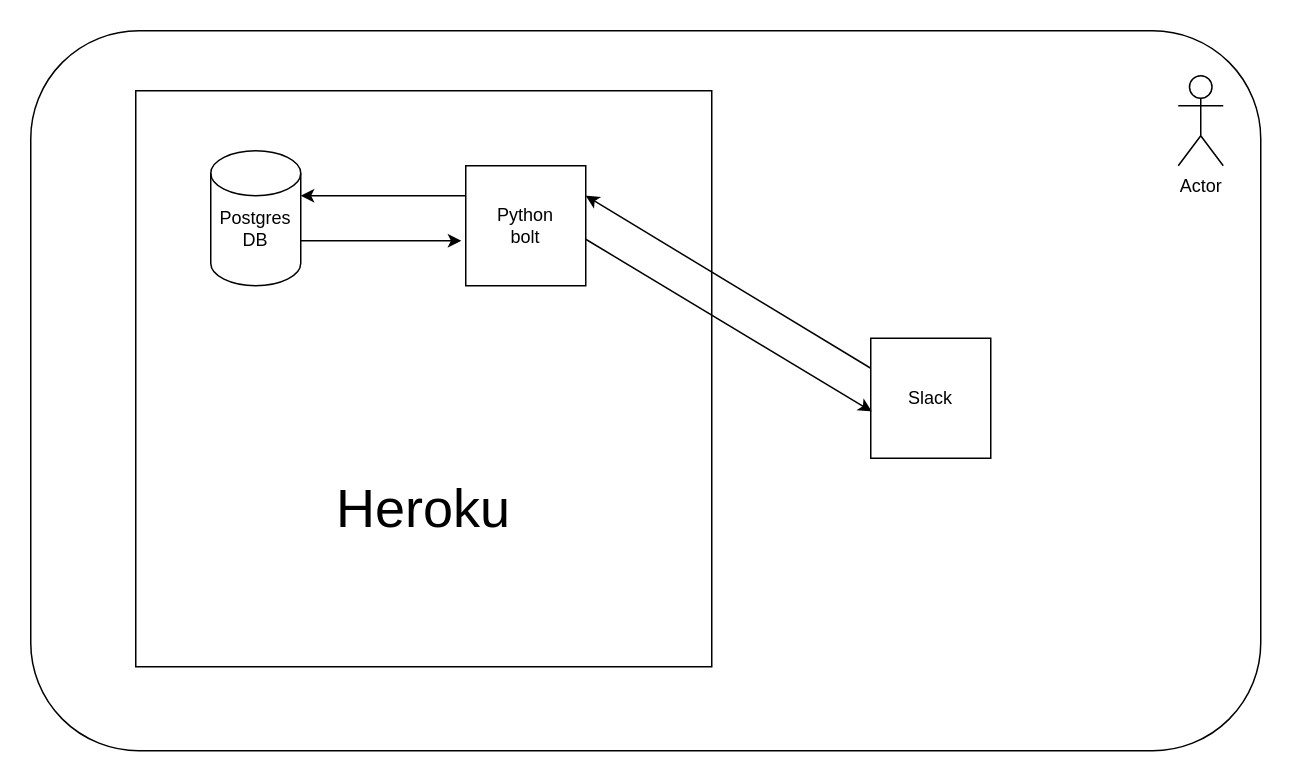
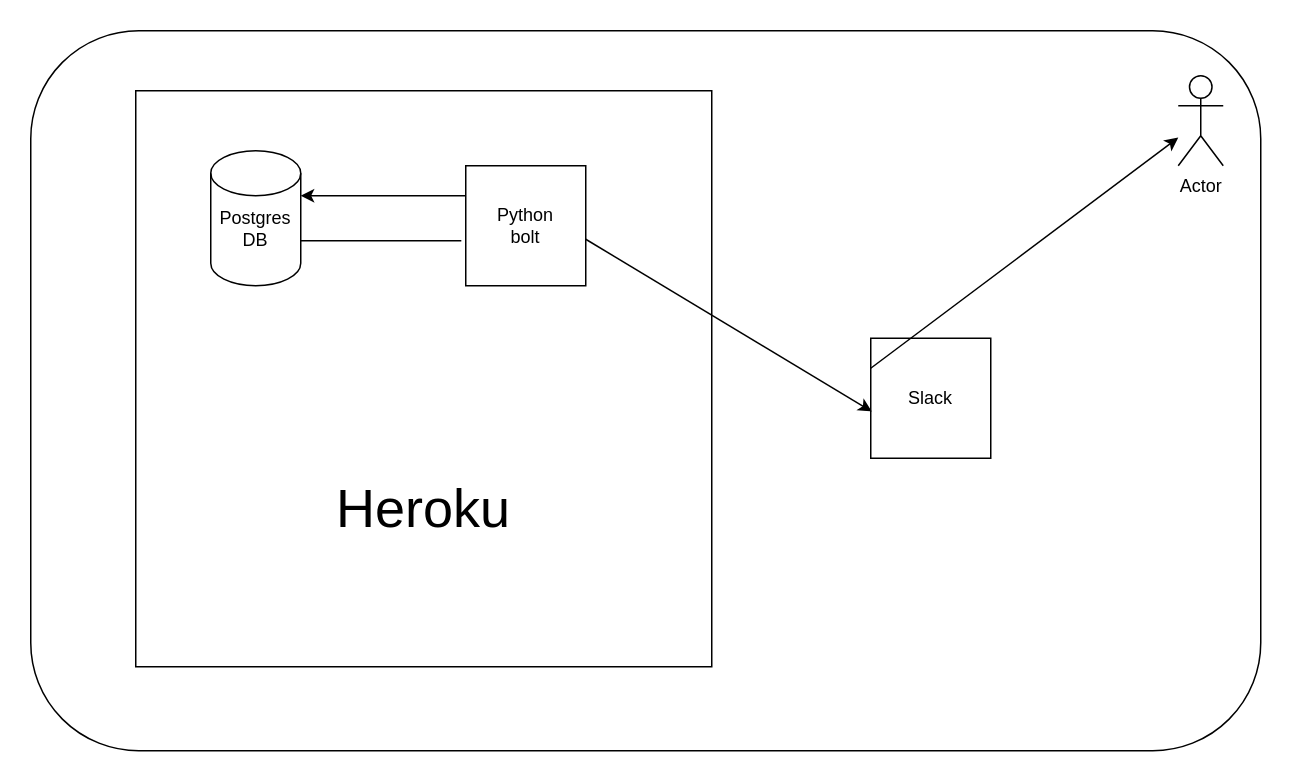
- <mxCell id="10" value="" style="endArrow=classic;html=1;entryX=-0.037;entryY=0.625;entryDx=0;entryDy=0;entryPerimeter=0;exitX=1;exitY=0.667;exitDx=0;exitDy=0;exitPerimeter=0;" edge="1" parent="1" source="8" target="7"><mxGeometry width="50" height="50" relative="1" as="geometry"><mxPoint x="280" y="180" as="sourcePoint" /><mxPoint x="170" y="180" as="targetPoint" /></mxGeometry></mxCell>
+ <mxCell id="10" value="" style="endArrow=none;html=1;entryX=-0.037;entryY=0.625;entryDx=0;entryDy=0;entryPerimeter=0;exitX=1;exitY=0.667;exitDx=0;exitDy=0;exitPerimeter=0;" edge="1" parent="1" source="8" target="7"><mxGeometry width="50" height="50" relative="1" as="geometry"><mxPoint x="280" y="180" as="sourcePoint" /><mxPoint x="170" y="180" as="targetPoint" /></mxGeometry></mxCell>
- <mxCell id="6" value="" style="endArrow=classic;html=1;entryX=1;entryY=0.25;entryDx=0;entryDy=0;exitX=0;exitY=0.25;exitDx=0;exitDy=0;" edge="1" parent="1" source="4" target="7"><mxGeometry width="50" height="50" relative="1" as="geometry"><mxPoint x="610" y="120" as="sourcePoint" /><mxPoint x="580" y="70" as="targetPoint" /></mxGeometry></mxCell>
+ <mxCell id="6" value="" style="endArrow=classic;html=1;exitX=0;exitY=0.25;exitDx=0;exitDy=0;" edge="1" parent="1" source="4" target="3"><mxGeometry width="50" height="50" relative="1" as="geometry"><mxPoint x="610" y="120" as="sourcePoint" /><mxPoint x="580" y="70" as="targetPoint" /></mxGeometry></mxCell>
